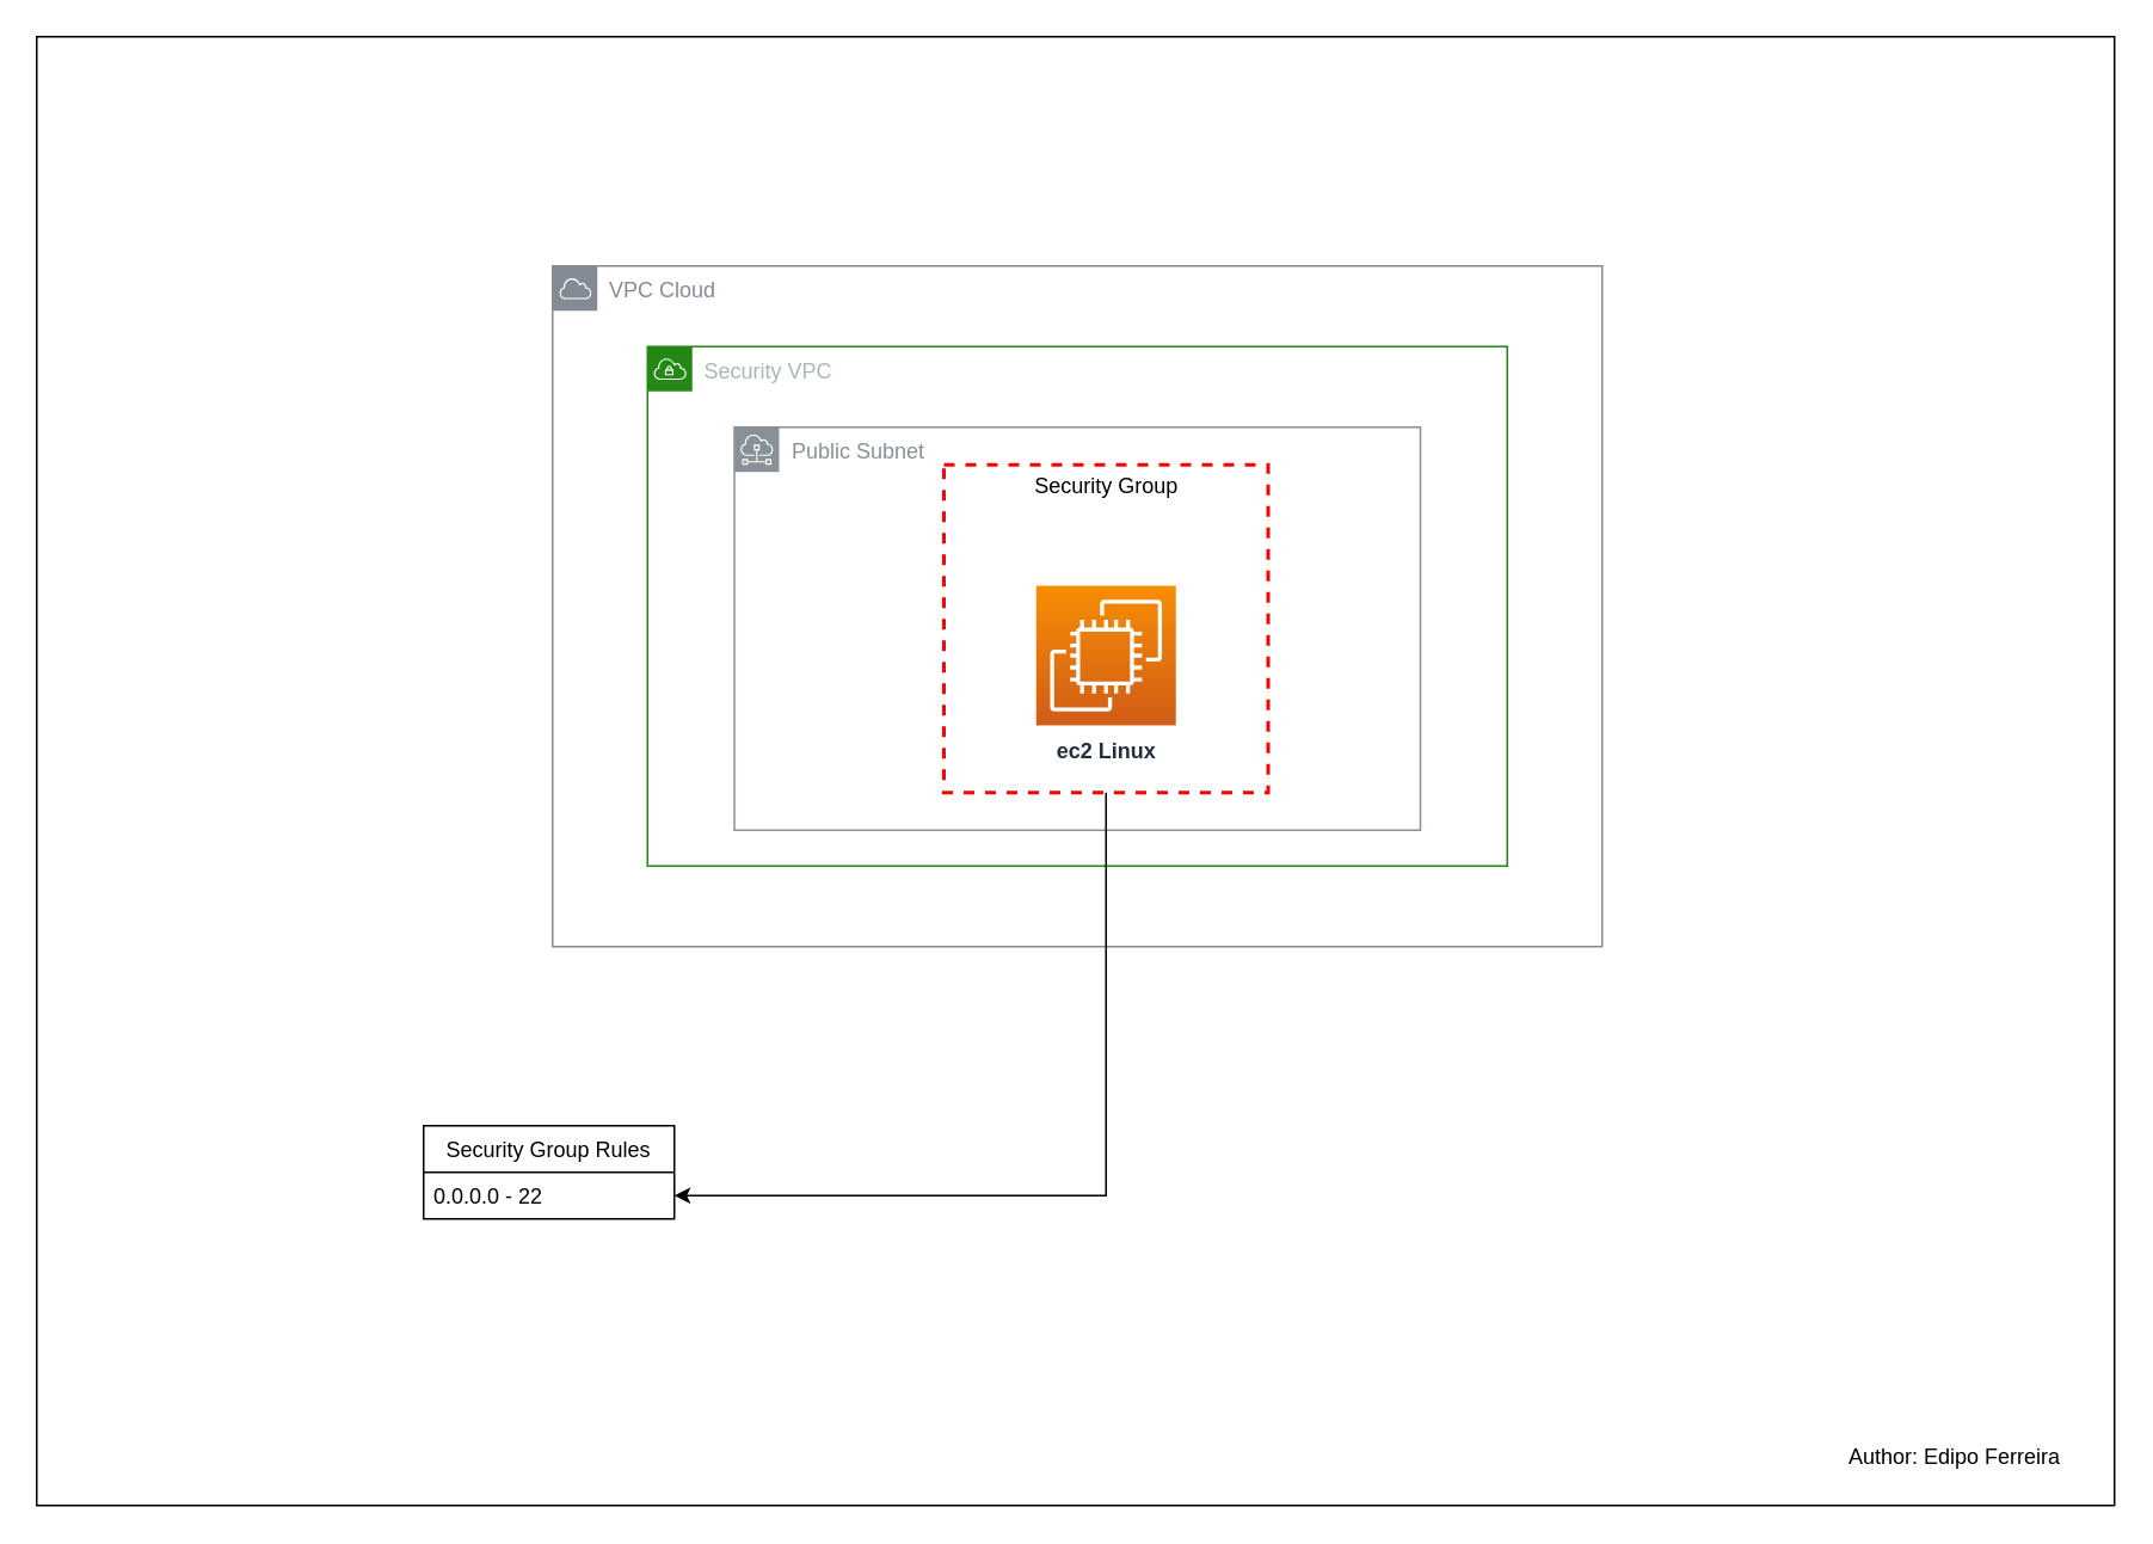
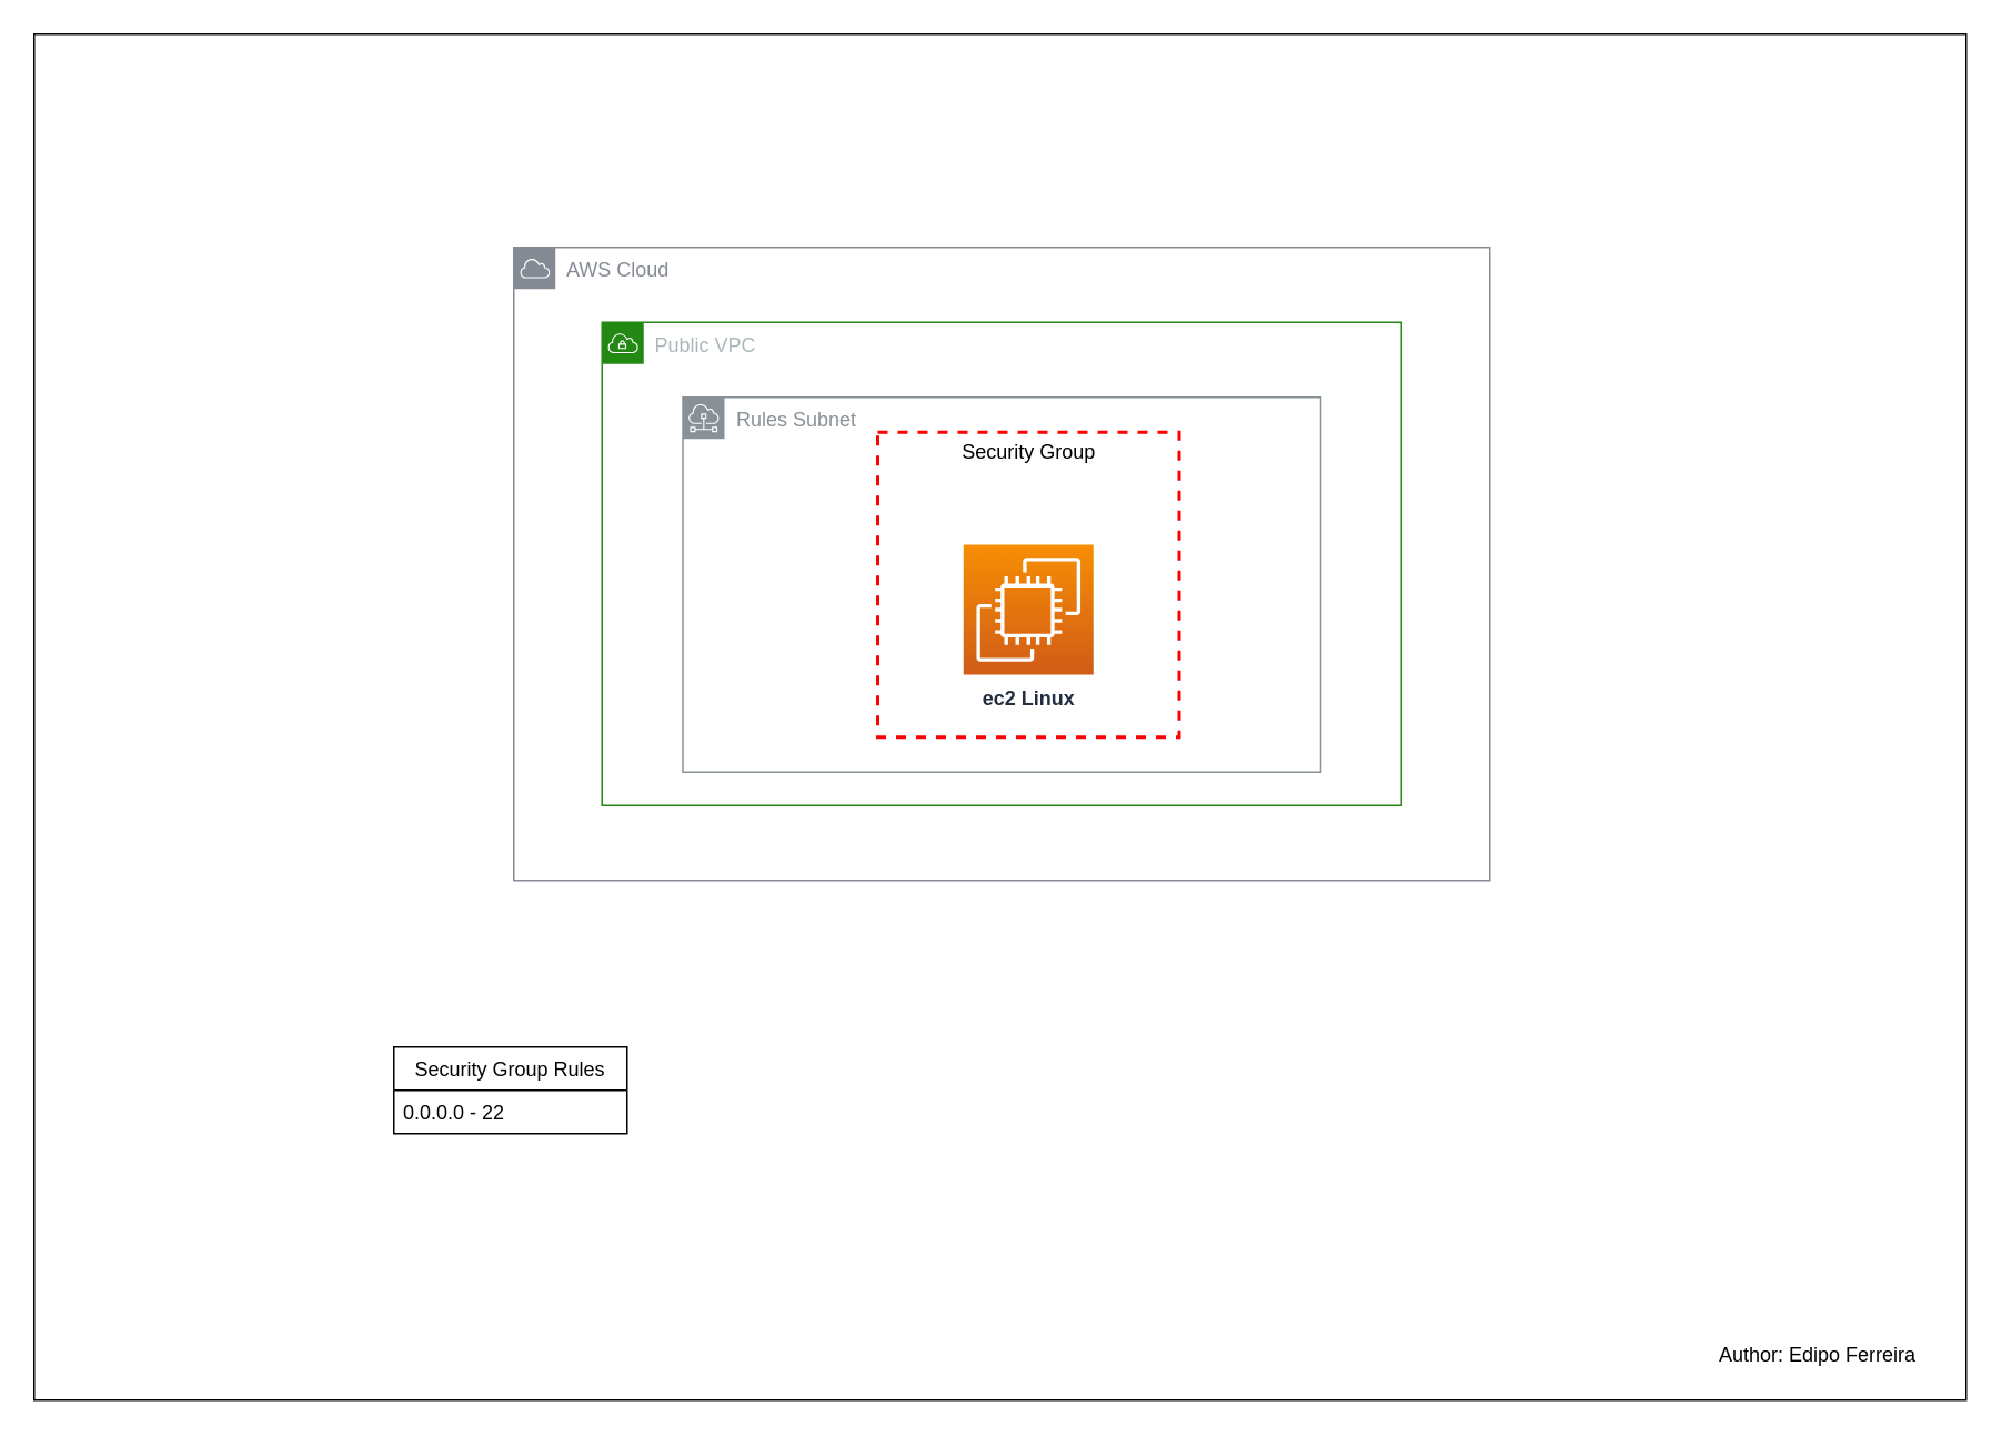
- <mxCell id="3" value="VPC Cloud" style="sketch=0;outlineConnect=0;gradientColor=none;html=1;whiteSpace=wrap;fontSize=12;fontStyle=0;shape=mxgraph.aws4.group;grIcon=mxgraph.aws4.group_aws_cloud;strokeColor=#858B94;fillColor=none;verticalAlign=top;align=left;spacingLeft=30;fontColor=#858B94;dashed=0;flipV=0;flipH=0;container=1;expand=0;collapsible=0;" vertex="1" parent="1"><mxGeometry x="308" y="148" width="586" height="380" as="geometry" /></mxCell>
+ <mxCell id="3" value="AWS Cloud" style="sketch=0;outlineConnect=0;gradientColor=none;html=1;whiteSpace=wrap;fontSize=12;fontStyle=0;shape=mxgraph.aws4.group;grIcon=mxgraph.aws4.group_aws_cloud;strokeColor=#858B94;fillColor=none;verticalAlign=top;align=left;spacingLeft=30;fontColor=#858B94;dashed=0;flipV=0;flipH=0;container=1;expand=0;collapsible=0;" vertex="1" parent="1"><mxGeometry x="308" y="148" width="586" height="380" as="geometry" /></mxCell>
- <mxCell id="4" value="Security VPC" style="points=[[0,0],[0.25,0],[0.5,0],[0.75,0],[1,0],[1,0.25],[1,0.5],[1,0.75],[1,1],[0.75,1],[0.5,1],[0.25,1],[0,1],[0,0.75],[0,0.5],[0,0.25]];outlineConnect=0;gradientColor=none;html=1;whiteSpace=wrap;fontSize=12;fontStyle=0;container=1;pointerEvents=0;collapsible=0;recursiveResize=0;shape=mxgraph.aws4.group;grIcon=mxgraph.aws4.group_vpc;strokeColor=#248814;fillColor=none;verticalAlign=top;align=left;spacingLeft=30;fontColor=#AAB7B8;dashed=0;" vertex="1" parent="3"><mxGeometry x="53" y="45" width="480" height="290" as="geometry" /></mxCell>
+ <mxCell id="4" value="Public VPC" style="points=[[0,0],[0.25,0],[0.5,0],[0.75,0],[1,0],[1,0.25],[1,0.5],[1,0.75],[1,1],[0.75,1],[0.5,1],[0.25,1],[0,1],[0,0.75],[0,0.5],[0,0.25]];outlineConnect=0;gradientColor=none;html=1;whiteSpace=wrap;fontSize=12;fontStyle=0;container=1;pointerEvents=0;collapsible=0;recursiveResize=0;shape=mxgraph.aws4.group;grIcon=mxgraph.aws4.group_vpc;strokeColor=#248814;fillColor=none;verticalAlign=top;align=left;spacingLeft=30;fontColor=#AAB7B8;dashed=0;" vertex="1" parent="3"><mxGeometry x="53" y="45" width="480" height="290" as="geometry" /></mxCell>
- <mxCell id="5" value="Public Subnet" style="sketch=0;outlineConnect=0;gradientColor=none;html=1;whiteSpace=wrap;fontSize=12;fontStyle=0;shape=mxgraph.aws4.group;grIcon=mxgraph.aws4.group_subnet;strokeColor=#879196;fillColor=none;verticalAlign=top;align=left;spacingLeft=30;fontColor=#879196;dashed=0;" vertex="1" parent="3"><mxGeometry x="101.5" y="90" width="383" height="225" as="geometry" /></mxCell>
+ <mxCell id="5" value="Rules Subnet" style="sketch=0;outlineConnect=0;gradientColor=none;html=1;whiteSpace=wrap;fontSize=12;fontStyle=0;shape=mxgraph.aws4.group;grIcon=mxgraph.aws4.group_subnet;strokeColor=#879196;fillColor=none;verticalAlign=top;align=left;spacingLeft=30;fontColor=#879196;dashed=0;" vertex="1" parent="3"><mxGeometry x="101.5" y="90" width="383" height="225" as="geometry" /></mxCell>
- <mxCell id="10" style="edgeStyle=orthogonalEdgeStyle;rounded=0;orthogonalLoop=1;jettySize=auto;html=1;entryX=1;entryY=0.5;entryDx=0;entryDy=0;" edge="1" parent="1" source="6" target="9"><mxGeometry relative="1" as="geometry" /></mxCell>
